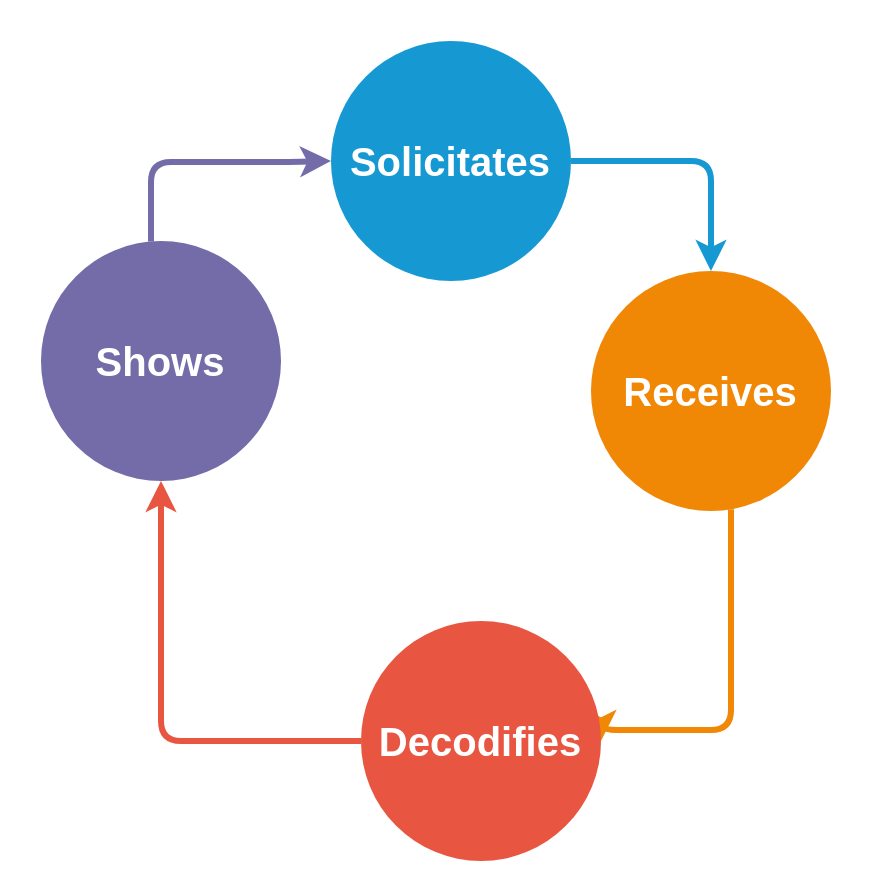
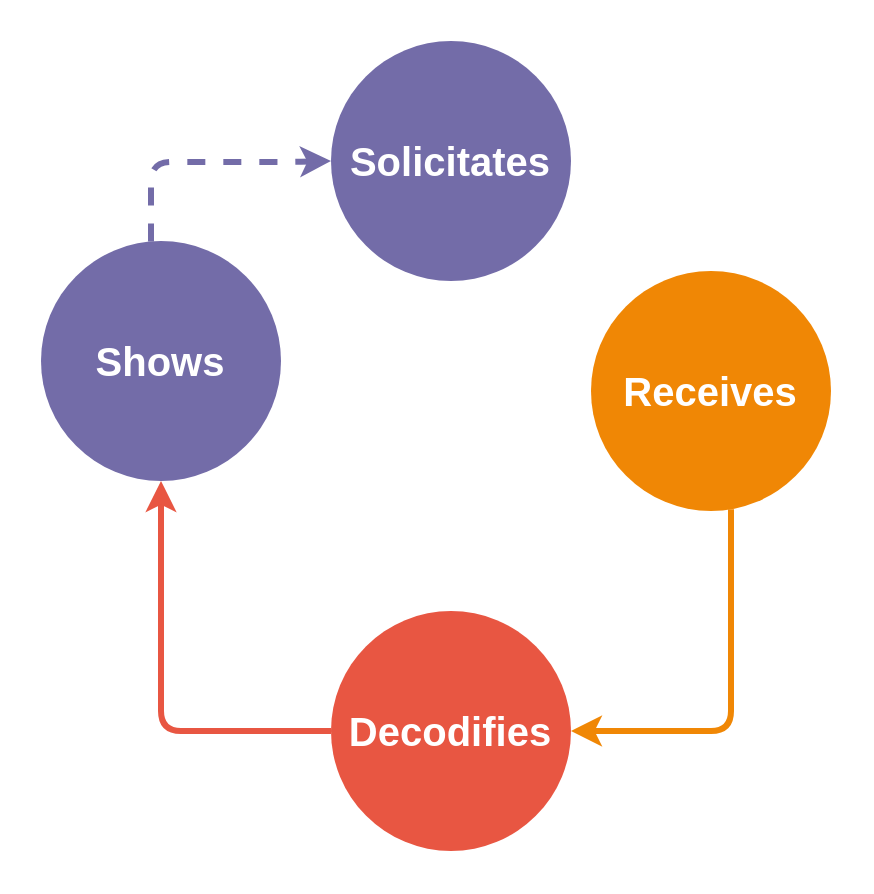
- <mxCell id="3" value="&lt;b&gt;Solicitates&lt;/b&gt;" style="ellipse;whiteSpace=wrap;html=1;shadow=0;fontFamily=Helvetica;fontSize=20;fontColor=#FFFFFF;align=center;strokeWidth=3;strokeColor=none;fillColor=#1699D3;" vertex="1" parent="1"><mxGeometry x="165" y="20" width="120" height="120" as="geometry" /></mxCell>
+ <mxCell id="3" value="&lt;b&gt;Solicitates&lt;/b&gt;" style="ellipse;whiteSpace=wrap;html=1;shadow=0;fontFamily=Helvetica;fontSize=20;fontColor=#FFFFFF;align=center;strokeWidth=3;strokeColor=none;fillColor=#736ca8;" vertex="1" parent="1"><mxGeometry x="165" y="20" width="120" height="120" as="geometry" /></mxCell>
- <mxCell id="2" style="edgeStyle=orthogonalEdgeStyle;rounded=1;orthogonalLoop=1;jettySize=auto;html=1;entryX=0.5;entryY=0;entryDx=0;entryDy=0;strokeWidth=3;strokeColor=#1699D3;" edge="1" parent="1" source="3" target="5"><mxGeometry relative="1" as="geometry" /></mxCell>
- <mxCell id="8" style="edgeStyle=orthogonalEdgeStyle;rounded=1;orthogonalLoop=1;jettySize=auto;html=1;entryX=0;entryY=0.5;entryDx=0;entryDy=0;strokeWidth=3;strokeColor=#736CA8;" edge="1" parent="1" source="9" target="3"><mxGeometry relative="1" as="geometry"><Array as="points"><mxPoint x="75" y="80.5" /><mxPoint x="145" y="80.5" /></Array></mxGeometry></mxCell>
+ <mxCell id="8" style="edgeStyle=orthogonalEdgeStyle;rounded=1;orthogonalLoop=1;jettySize=auto;html=1;entryX=0;entryY=0.5;entryDx=0;entryDy=0;strokeWidth=3;strokeColor=#736CA8;dashed=1;" edge="1" parent="1" source="9" target="3"><mxGeometry relative="1" as="geometry"><Array as="points"><mxPoint x="75" y="80.5" /><mxPoint x="145" y="80.5" /></Array></mxGeometry></mxCell>
- <mxCell id="7" value="&lt;b&gt;Decodifies&lt;/b&gt;" style="ellipse;whiteSpace=wrap;html=1;shadow=0;fontFamily=Helvetica;fontSize=20;fontColor=#FFFFFF;align=center;strokeWidth=3;strokeColor=none;fillColor=#E85642;" vertex="1" parent="1"><mxGeometry x="180" y="310" width="120" height="120" as="geometry" /></mxCell>
+ <mxCell id="7" value="&lt;b&gt;Decodifies&lt;/b&gt;" style="ellipse;whiteSpace=wrap;html=1;shadow=0;fontFamily=Helvetica;fontSize=20;fontColor=#FFFFFF;align=center;strokeWidth=3;strokeColor=none;fillColor=#E85642;" vertex="1" parent="1"><mxGeometry x="165" y="305" width="120" height="120" as="geometry" /></mxCell>
